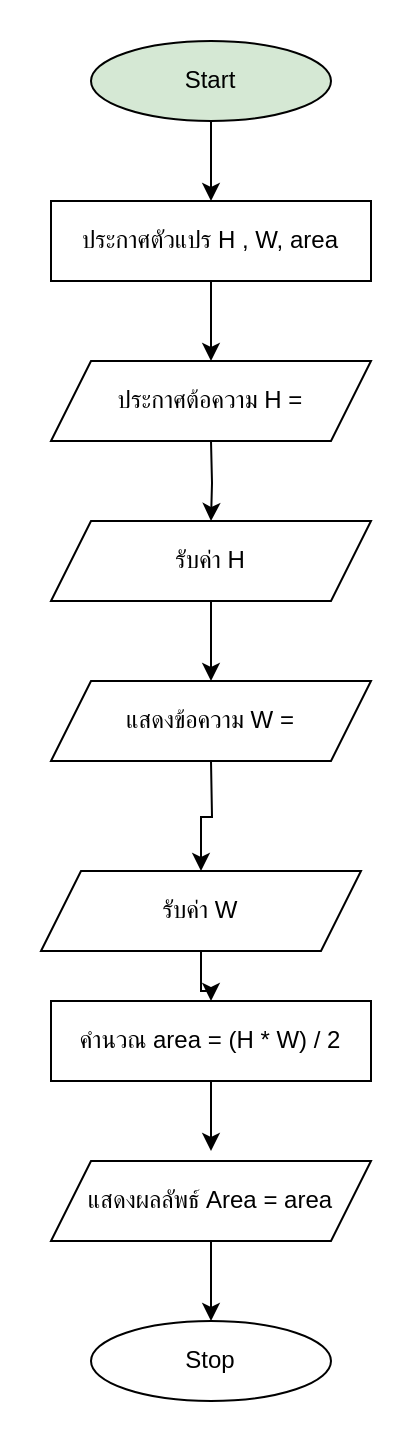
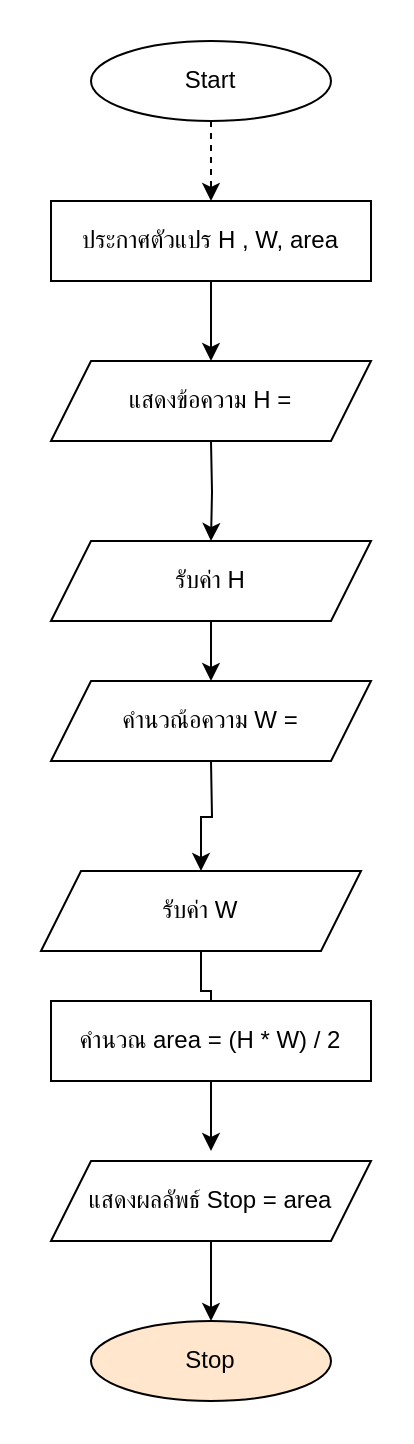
- <mxCell id="3" value="Start" style="ellipse;whiteSpace=wrap;html=1;fillColor=#d5e8d4;" vertex="1" parent="1"><mxGeometry x="45" width="120" height="40" as="geometry" y="20" /></mxCell>
+ <mxCell id="3" value="Start" style="ellipse;whiteSpace=wrap;html=1;" vertex="1" parent="1"><mxGeometry x="45" width="120" height="40" as="geometry" y="20" /></mxCell>
- <mxCell id="2" value="" style="edgeStyle=orthogonalEdgeStyle;rounded=0;orthogonalLoop=1;jettySize=auto;html=1;" edge="1" parent="1" source="3" target="14"><mxGeometry relative="1" as="geometry" /></mxCell>
+ <mxCell id="2" value="" style="edgeStyle=orthogonalEdgeStyle;rounded=0;orthogonalLoop=1;jettySize=auto;html=1;dashed=1;" edge="1" parent="1" source="3" target="14"><mxGeometry relative="1" as="geometry" /></mxCell>
- <mxCell id="17" value="ประกาศต้อความ H =" style="shape=parallelogram;perimeter=parallelogramPerimeter;whiteSpace=wrap;html=1;fixedSize=1;" vertex="1" parent="1"><mxGeometry x="25" y="180" width="160" height="40" as="geometry" /></mxCell>
+ <mxCell id="17" value="แสดงข้อความ H =" style="shape=parallelogram;perimeter=parallelogramPerimeter;whiteSpace=wrap;html=1;fixedSize=1;" vertex="1" parent="1"><mxGeometry x="25" y="180" width="160" height="40" as="geometry" /></mxCell>
- <mxCell id="10" value="รับค่า H" style="shape=parallelogram;perimeter=parallelogramPerimeter;whiteSpace=wrap;html=1;fixedSize=1;" vertex="1" parent="1"><mxGeometry x="25" y="260" width="160" height="40" as="geometry" /></mxCell>
+ <mxCell id="10" value="รับค่า H" style="shape=parallelogram;perimeter=parallelogramPerimeter;whiteSpace=wrap;html=1;fixedSize=1;" vertex="1" parent="1"><mxGeometry x="25" y="270" width="160" height="40" as="geometry" /></mxCell>
- <mxCell id="18" value="แสดงข้อความ W =" style="shape=parallelogram;perimeter=parallelogramPerimeter;whiteSpace=wrap;html=1;fixedSize=1;" vertex="1" parent="1"><mxGeometry x="25" y="340" width="160" height="40" as="geometry" /></mxCell>
+ <mxCell id="18" value="คำนวณ้อความ W =" style="shape=parallelogram;perimeter=parallelogramPerimeter;whiteSpace=wrap;html=1;fixedSize=1;" vertex="1" parent="1"><mxGeometry x="25" y="340" width="160" height="40" as="geometry" /></mxCell>
- <mxCell id="11" value="" style="edgeStyle=orthogonalEdgeStyle;rounded=0;orthogonalLoop=1;jettySize=auto;html=1;" edge="1" parent="1" source="12" target="6"><mxGeometry relative="1" as="geometry" /></mxCell>
+ <mxCell id="11" value="" style="edgeStyle=orthogonalEdgeStyle;rounded=0;orthogonalLoop=1;jettySize=auto;html=1;endArrow=none;" edge="1" parent="1" source="12" target="6"><mxGeometry relative="1" as="geometry" /></mxCell>
- <mxCell id="16" value="แสดงผลลัพธ์ Area = area" style="shape=parallelogram;perimeter=parallelogramPerimeter;whiteSpace=wrap;html=1;fixedSize=1;" vertex="1" parent="1"><mxGeometry x="25" y="580" width="160" height="40" as="geometry" /></mxCell>
+ <mxCell id="16" value="แสดงผลลัพธ์ Stop = area" style="shape=parallelogram;perimeter=parallelogramPerimeter;whiteSpace=wrap;html=1;fixedSize=1;" vertex="1" parent="1"><mxGeometry x="25" y="580" width="160" height="40" as="geometry" /></mxCell>
- <mxCell id="7" value="Stop" style="ellipse;whiteSpace=wrap;html=1;" vertex="1" parent="1"><mxGeometry x="45" y="660" width="120" height="40" as="geometry" /></mxCell>
+ <mxCell id="7" value="Stop" style="ellipse;whiteSpace=wrap;html=1;fillColor=#ffe6cc;" vertex="1" parent="1"><mxGeometry x="45" y="660" width="120" height="40" as="geometry" /></mxCell>
